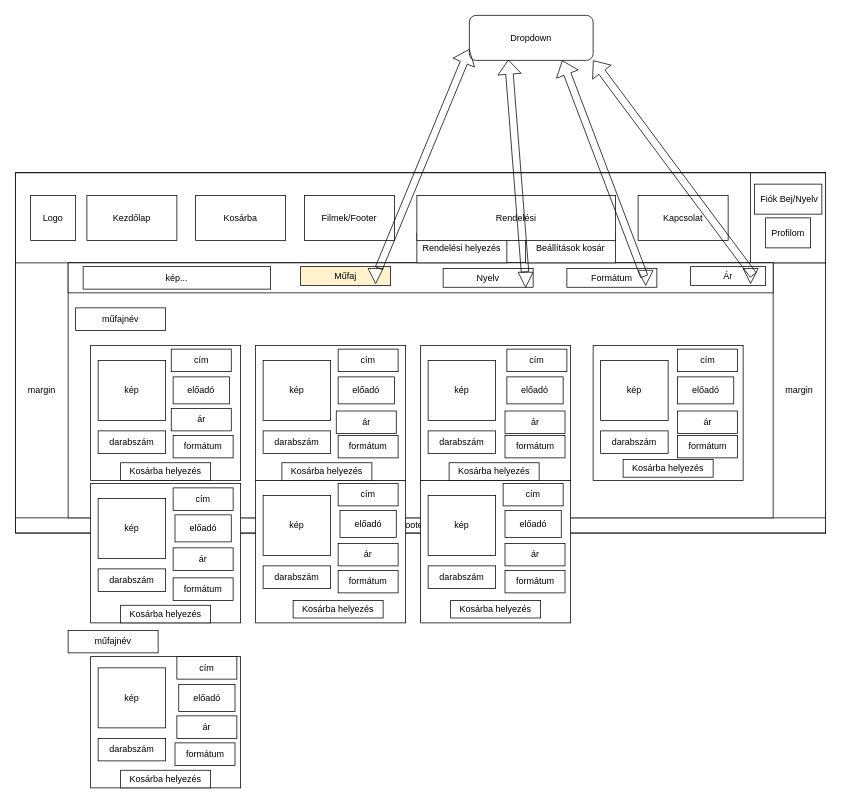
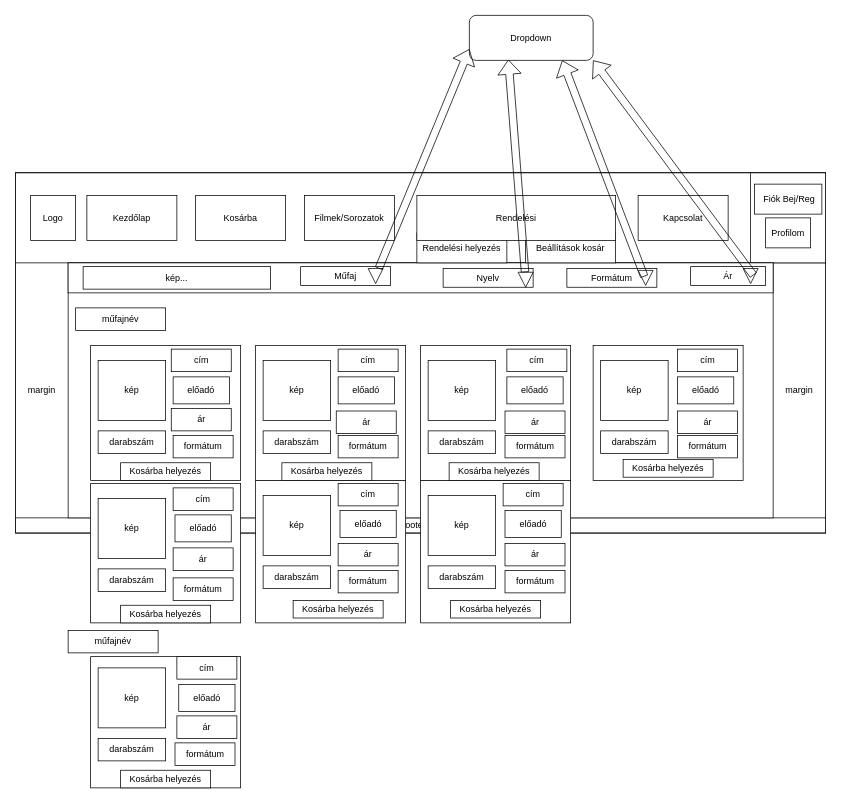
- <mxCell id="73" value="&amp;nbsp;Fiók Bej/Nyelv" style="rounded=0;whiteSpace=wrap;html=1;" vertex="1" parent="1"><mxGeometry x="1005" y="245" width="90" height="40" as="geometry" /></mxCell>
+ <mxCell id="73" value="&amp;nbsp;Fiók Bej/Reg" style="rounded=0;whiteSpace=wrap;html=1;" vertex="1" parent="1"><mxGeometry x="1005" y="245" width="90" height="40" as="geometry" /></mxCell>
- <mxCell id="77" value="Filmek/Footer" style="rounded=0;whiteSpace=wrap;html=1;" vertex="1" parent="1"><mxGeometry x="405" y="260" width="120" height="60" as="geometry" /></mxCell>
+ <mxCell id="77" value="Filmek/Sorozatok" style="rounded=0;whiteSpace=wrap;html=1;" vertex="1" parent="1"><mxGeometry x="405" y="260" width="120" height="60" as="geometry" /></mxCell>
- <mxCell id="98" value="Műfaj" style="rounded=0;whiteSpace=wrap;html=1;fillColor=#fff2cc;" vertex="1" parent="1"><mxGeometry x="400" y="355" width="120" height="25" as="geometry" /></mxCell>
+ <mxCell id="98" value="Műfaj" style="rounded=0;whiteSpace=wrap;html=1;" vertex="1" parent="1"><mxGeometry x="400" y="355" width="120" height="25" as="geometry" /></mxCell>
